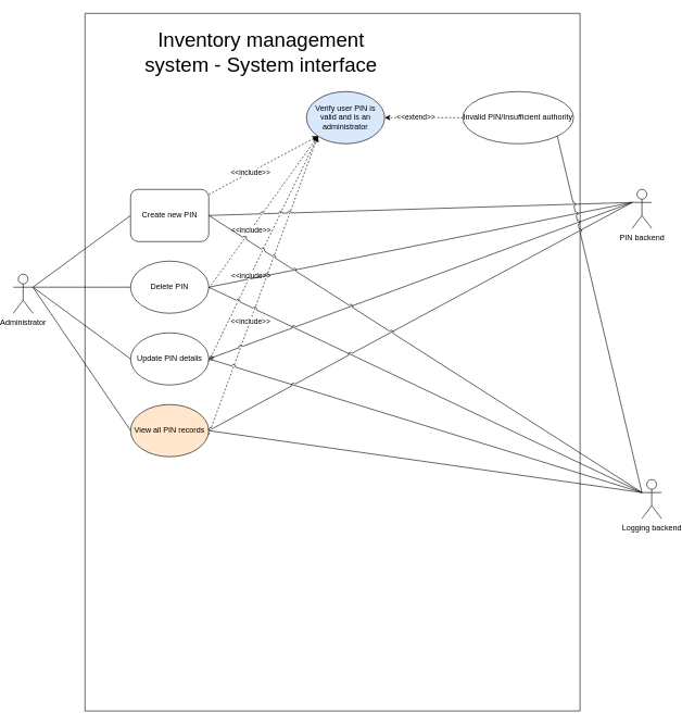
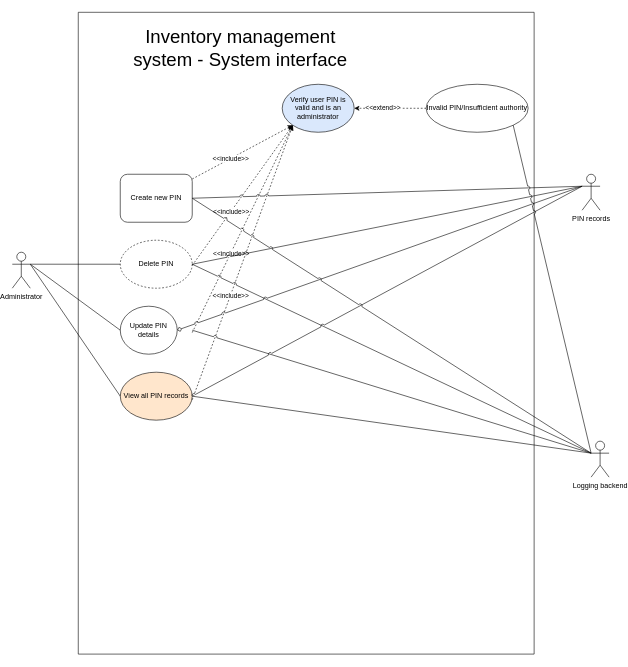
- <mxCell id="32" value="PIN backend" style="shape=umlActor;verticalLabelPosition=bottom;verticalAlign=top;html=1;outlineConnect=0;" vertex="1" parent="1"><mxGeometry x="970" y="290" width="30" height="60" as="geometry" /></mxCell>
+ <mxCell id="32" value="PIN records" style="shape=umlActor;verticalLabelPosition=bottom;verticalAlign=top;html=1;outlineConnect=0;" vertex="1" parent="1"><mxGeometry x="970" y="290" width="30" height="60" as="geometry" /></mxCell>
- <mxCell id="23" style="rounded=0;orthogonalLoop=1;jettySize=auto;html=1;exitX=1;exitY=0.333;exitDx=0;exitDy=0;exitPerimeter=0;entryX=0;entryY=0.5;entryDx=0;entryDy=0;endArrow=none;endFill=0;jumpStyle=arc;" edge="1" parent="1" source="27" target="4"><mxGeometry relative="1" as="geometry" /></mxCell>
- <mxCell id="5" value="Delete PIN" style="ellipse;whiteSpace=wrap;html=1;" vertex="1" parent="2"><mxGeometry x="70" y="380" width="120" height="80" as="geometry" /></mxCell>
+ <mxCell id="5" value="Delete PIN" style="ellipse;whiteSpace=wrap;html=1;dashed=1;" vertex="1" parent="2"><mxGeometry x="70" y="380" width="120" height="80" as="geometry" /></mxCell>
- <mxCell id="6" value="Update PIN details" style="ellipse;whiteSpace=wrap;html=1;" vertex="1" parent="2"><mxGeometry x="70" y="490" width="120" height="80" as="geometry" /></mxCell>
+ <mxCell id="6" value="Update PIN details" style="ellipse;whiteSpace=wrap;html=1;" vertex="1" parent="2"><mxGeometry x="70" y="490" width="95" height="80" as="geometry" /></mxCell>
